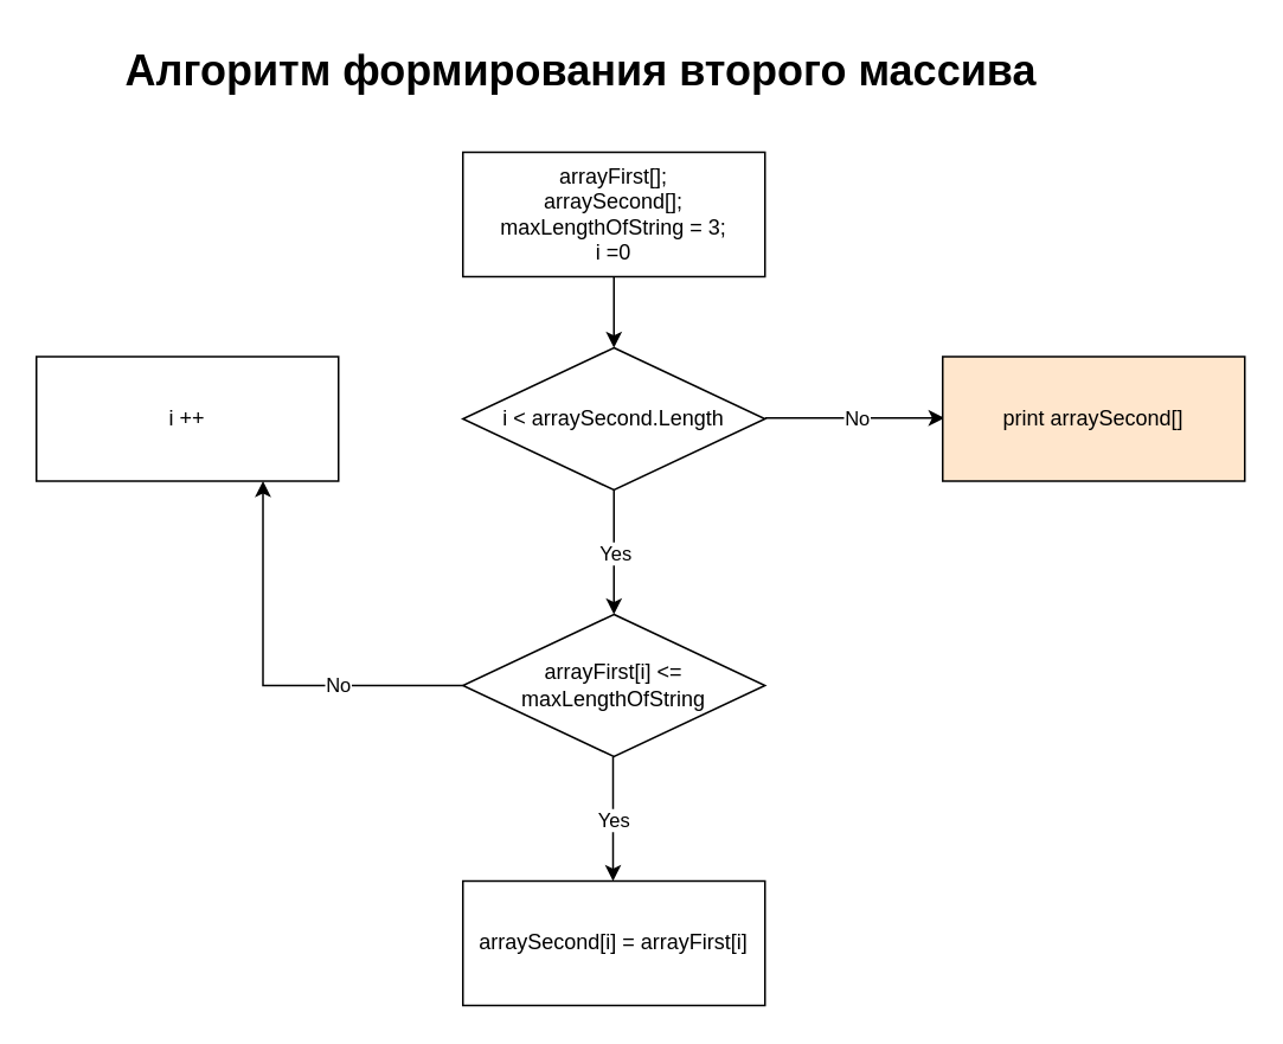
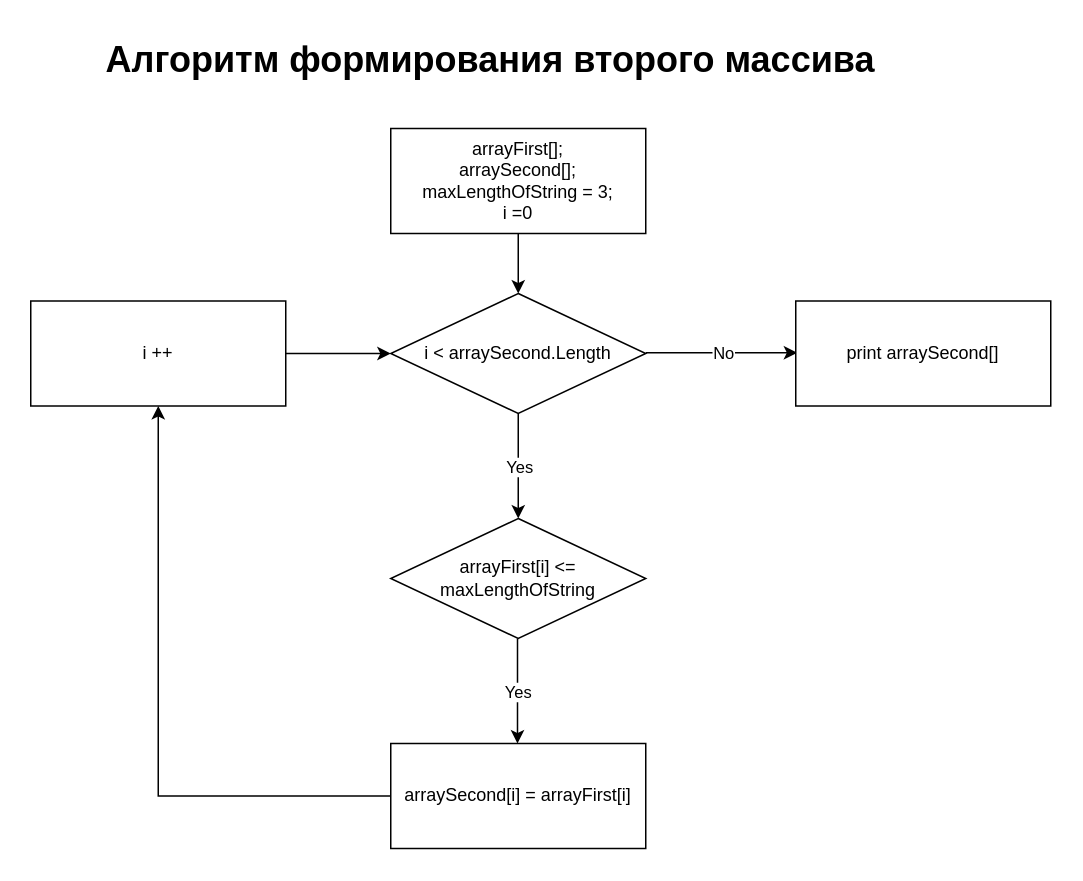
+ <mxCell id="14" value="" style="endArrow=classic;html=1;exitX=1;exitY=0.5;exitDx=0;exitDy=0;" edge="1" parent="1" source="13" target="4"><mxGeometry width="50" height="50" relative="1" as="geometry"><mxPoint x="355" y="165" as="sourcePoint" /><mxPoint x="260" y="120" as="targetPoint" /></mxGeometry></mxCell>
- <mxCell id="19" value="print arraySecond[]" style="rounded=0;whiteSpace=wrap;html=1;fillColor=#ffe6cc;" vertex="1" parent="1"><mxGeometry x="530" y="200" width="170" height="70" as="geometry" /></mxCell>
+ <mxCell id="19" value="print arraySecond[]" style="rounded=0;whiteSpace=wrap;html=1;" vertex="1" parent="1"><mxGeometry x="530" y="200" width="170" height="70" as="geometry" /></mxCell>
- <mxCell id="16" value="No" style="endArrow=classic;html=1;exitX=0;exitY=0.5;exitDx=0;exitDy=0;rounded=0;edgeStyle=orthogonalEdgeStyle;entryX=0.75;entryY=1;entryDx=0;entryDy=0;" edge="1" parent="1" source="8" target="13"><mxGeometry x="-0.385" relative="1" as="geometry"><mxPoint x="255" y="385" as="sourcePoint" /><mxPoint x="140" y="265" as="targetPoint" /><mxPoint as="offset" /></mxGeometry></mxCell>
+ <mxCell id="15" value="" style="endArrow=classic;html=1;entryX=0.5;entryY=1;entryDx=0;entryDy=0;rounded=0;exitX=0;exitY=0.5;exitDx=0;exitDy=0;" edge="1" parent="1" source="11" target="13"><mxGeometry width="50" height="50" relative="1" as="geometry"><mxPoint x="220" y="530" as="sourcePoint" /><mxPoint x="109" y="265" as="targetPoint" /><Array as="points"><mxPoint x="105" y="530" /></Array></mxGeometry></mxCell>
